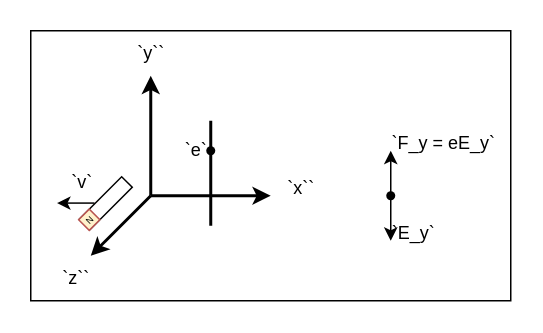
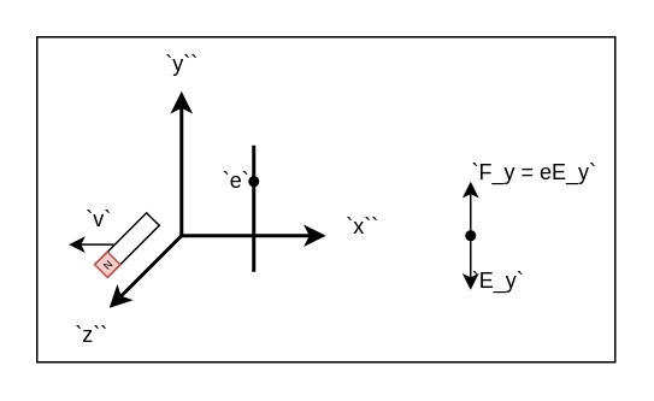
- <mxCell id="21" value="&lt;div style=&quot;line-height: 60%;&quot;&gt;&lt;span style=&quot;font-size: 6px; background-color: initial;&quot;&gt;N&lt;/span&gt;&lt;/div&gt;" style="rounded=0;whiteSpace=wrap;html=1;rotation=-45;fillColor=#fff2cc;strokeColor=#b85450;align=center;" vertex="1" parent="19"><mxGeometry x="4" y="11" width="10" height="10" as="geometry" /></mxCell>
+ <mxCell id="21" value="&lt;div style=&quot;line-height: 60%;&quot;&gt;&lt;span style=&quot;font-size: 6px; background-color: initial;&quot;&gt;N&lt;/span&gt;&lt;/div&gt;" style="rounded=0;whiteSpace=wrap;html=1;rotation=-45;fillColor=#f8cecc;strokeColor=#b85450;align=center;" vertex="1" parent="19"><mxGeometry x="4" y="11" width="10" height="10" as="geometry" /></mxCell>
